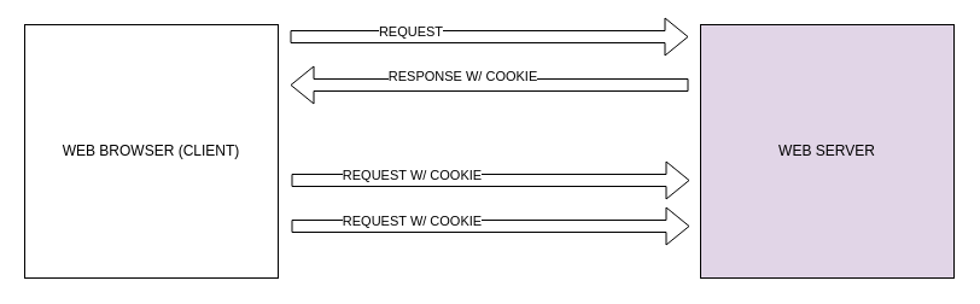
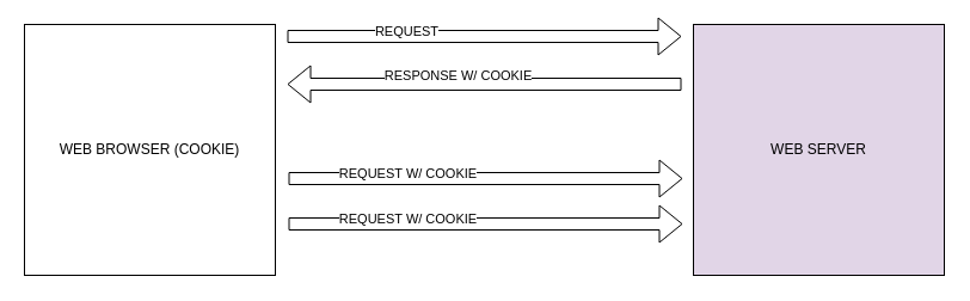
- <mxCell id="2" value="WEB BROWSER (CLIENT)" style="whiteSpace=wrap;html=1;aspect=fixed;" vertex="1" parent="1"><mxGeometry x="20" y="20" width="210" height="210" as="geometry" /></mxCell>
+ <mxCell id="2" value="WEB BROWSER (COOKIE)" style="whiteSpace=wrap;html=1;aspect=fixed;" vertex="1" parent="1"><mxGeometry x="20" y="20" width="210" height="210" as="geometry" /></mxCell>
